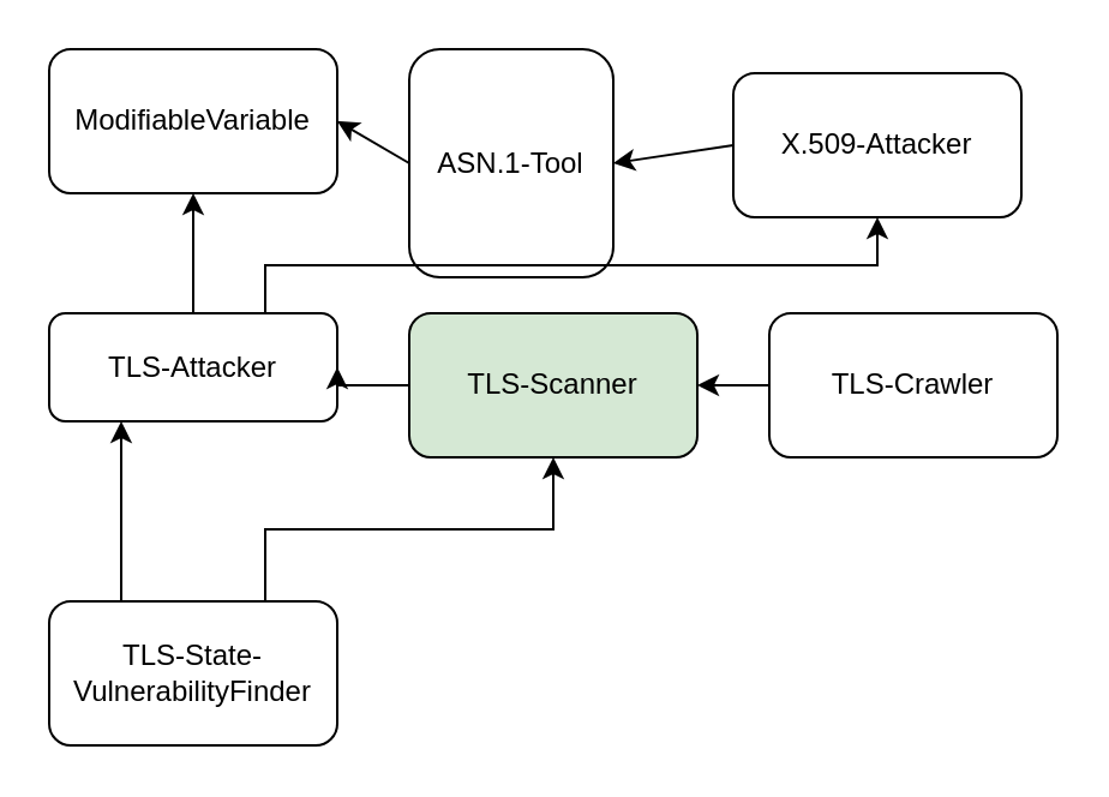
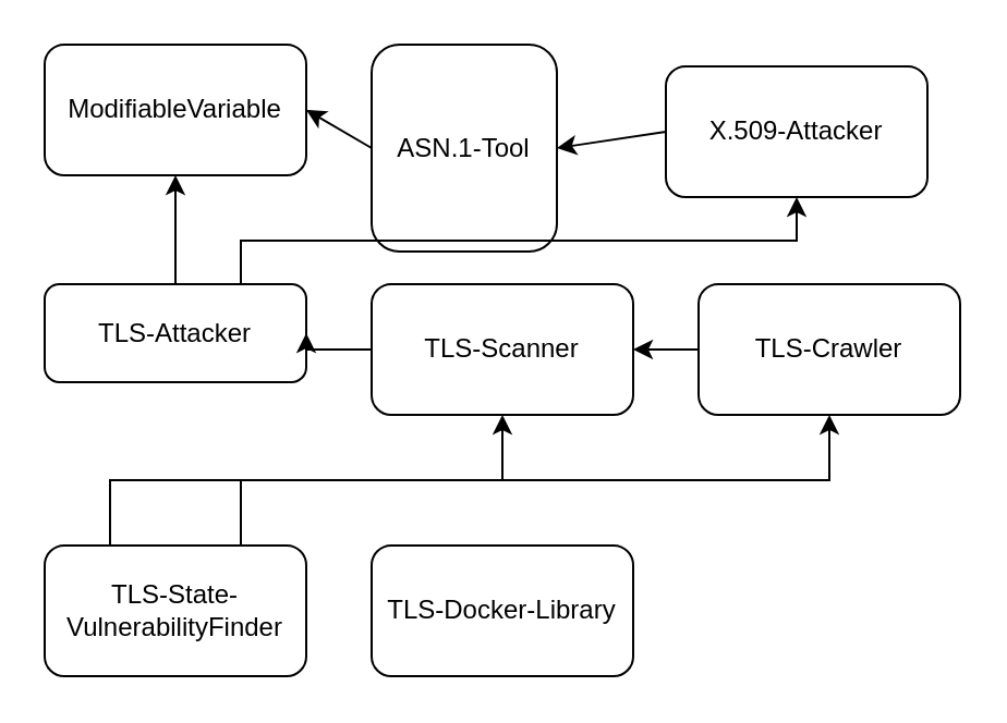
- <mxCell id="9" value="TLS-Scanner" style="rounded=1;whiteSpace=wrap;html=1;fillColor=#d5e8d4;" parent="1" vertex="1"><mxGeometry x="170" y="130" width="120" height="60" as="geometry" /></mxCell>
+ <mxCell id="9" value="TLS-Scanner" style="rounded=1;whiteSpace=wrap;html=1;" parent="1" vertex="1"><mxGeometry x="170" y="130" width="120" height="60" as="geometry" /></mxCell>
- <mxCell id="15" style="edgeStyle=orthogonalEdgeStyle;rounded=0;orthogonalLoop=1;jettySize=auto;html=1;exitX=0.25;exitY=0;exitDx=0;exitDy=0;entryX=0.25;entryY=1;entryDx=0;entryDy=0;" edge="1" parent="1" source="16" target="7"><mxGeometry relative="1" as="geometry" /></mxCell>
+ <mxCell id="15" style="edgeStyle=orthogonalEdgeStyle;rounded=0;orthogonalLoop=1;jettySize=auto;html=1;exitX=0.25;exitY=0;exitDx=0;exitDy=0;" edge="1" parent="1" source="16" target="13"><mxGeometry relative="1" as="geometry" /></mxCell>
+ <mxCell id="17" value="TLS-Docker-Library" style="rounded=1;whiteSpace=wrap;html=1;" vertex="1" parent="1"><mxGeometry x="170" y="250" width="120" height="60" as="geometry" /></mxCell>
